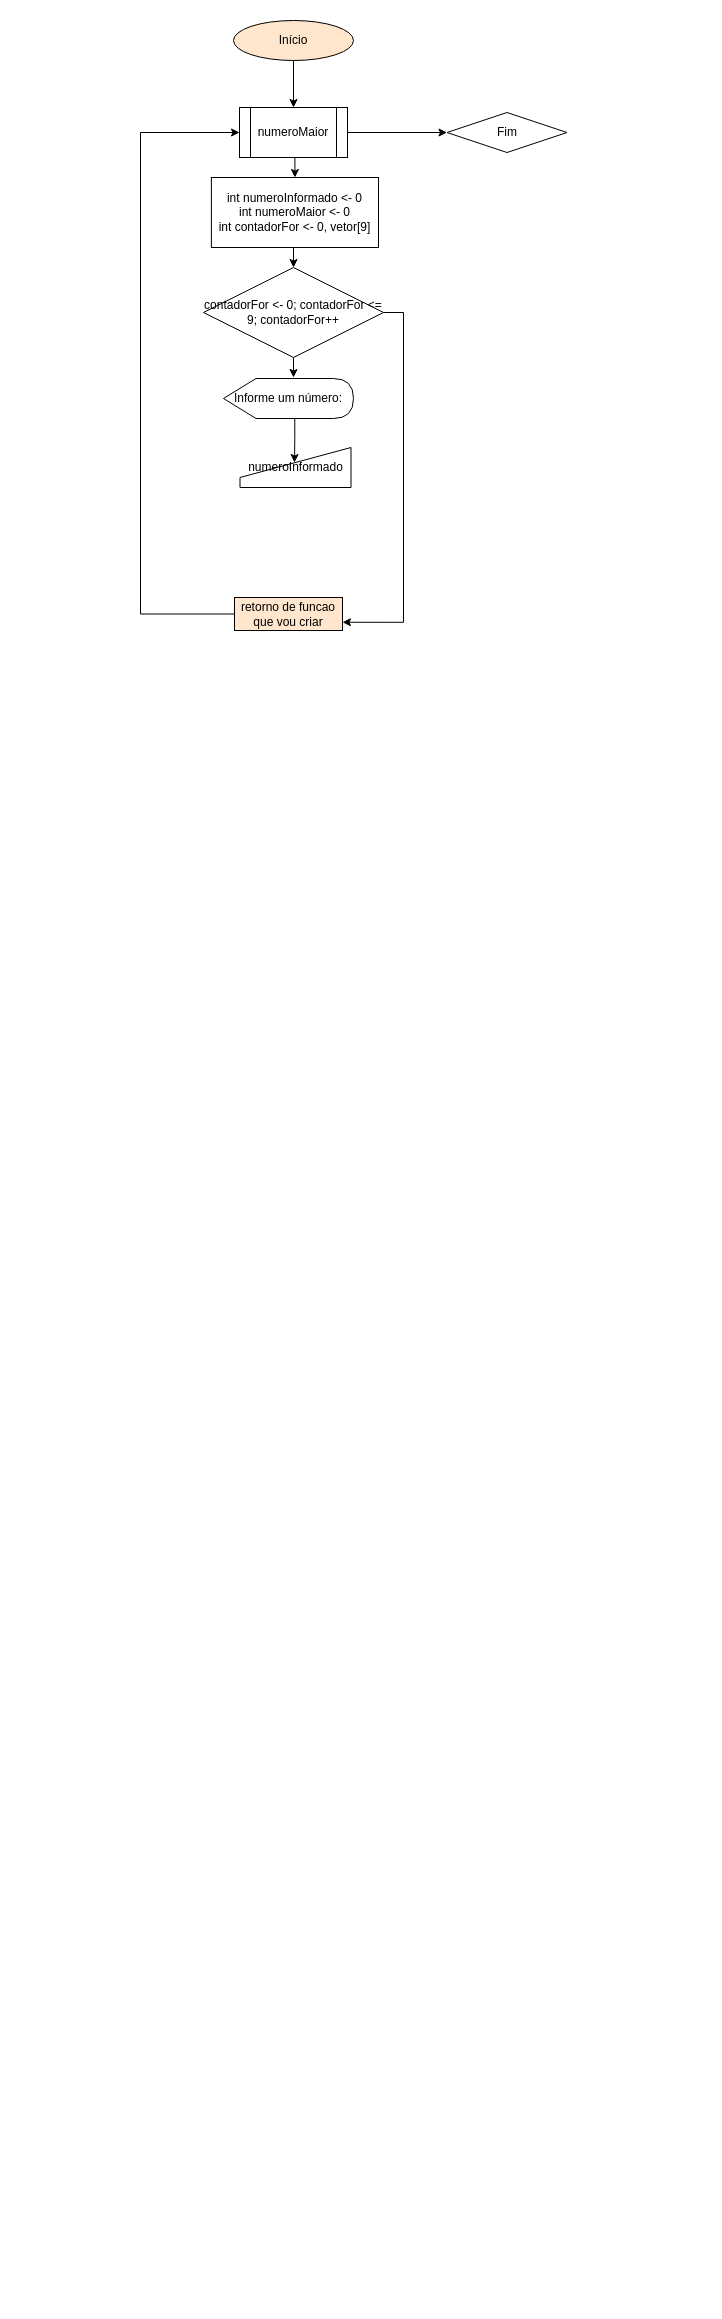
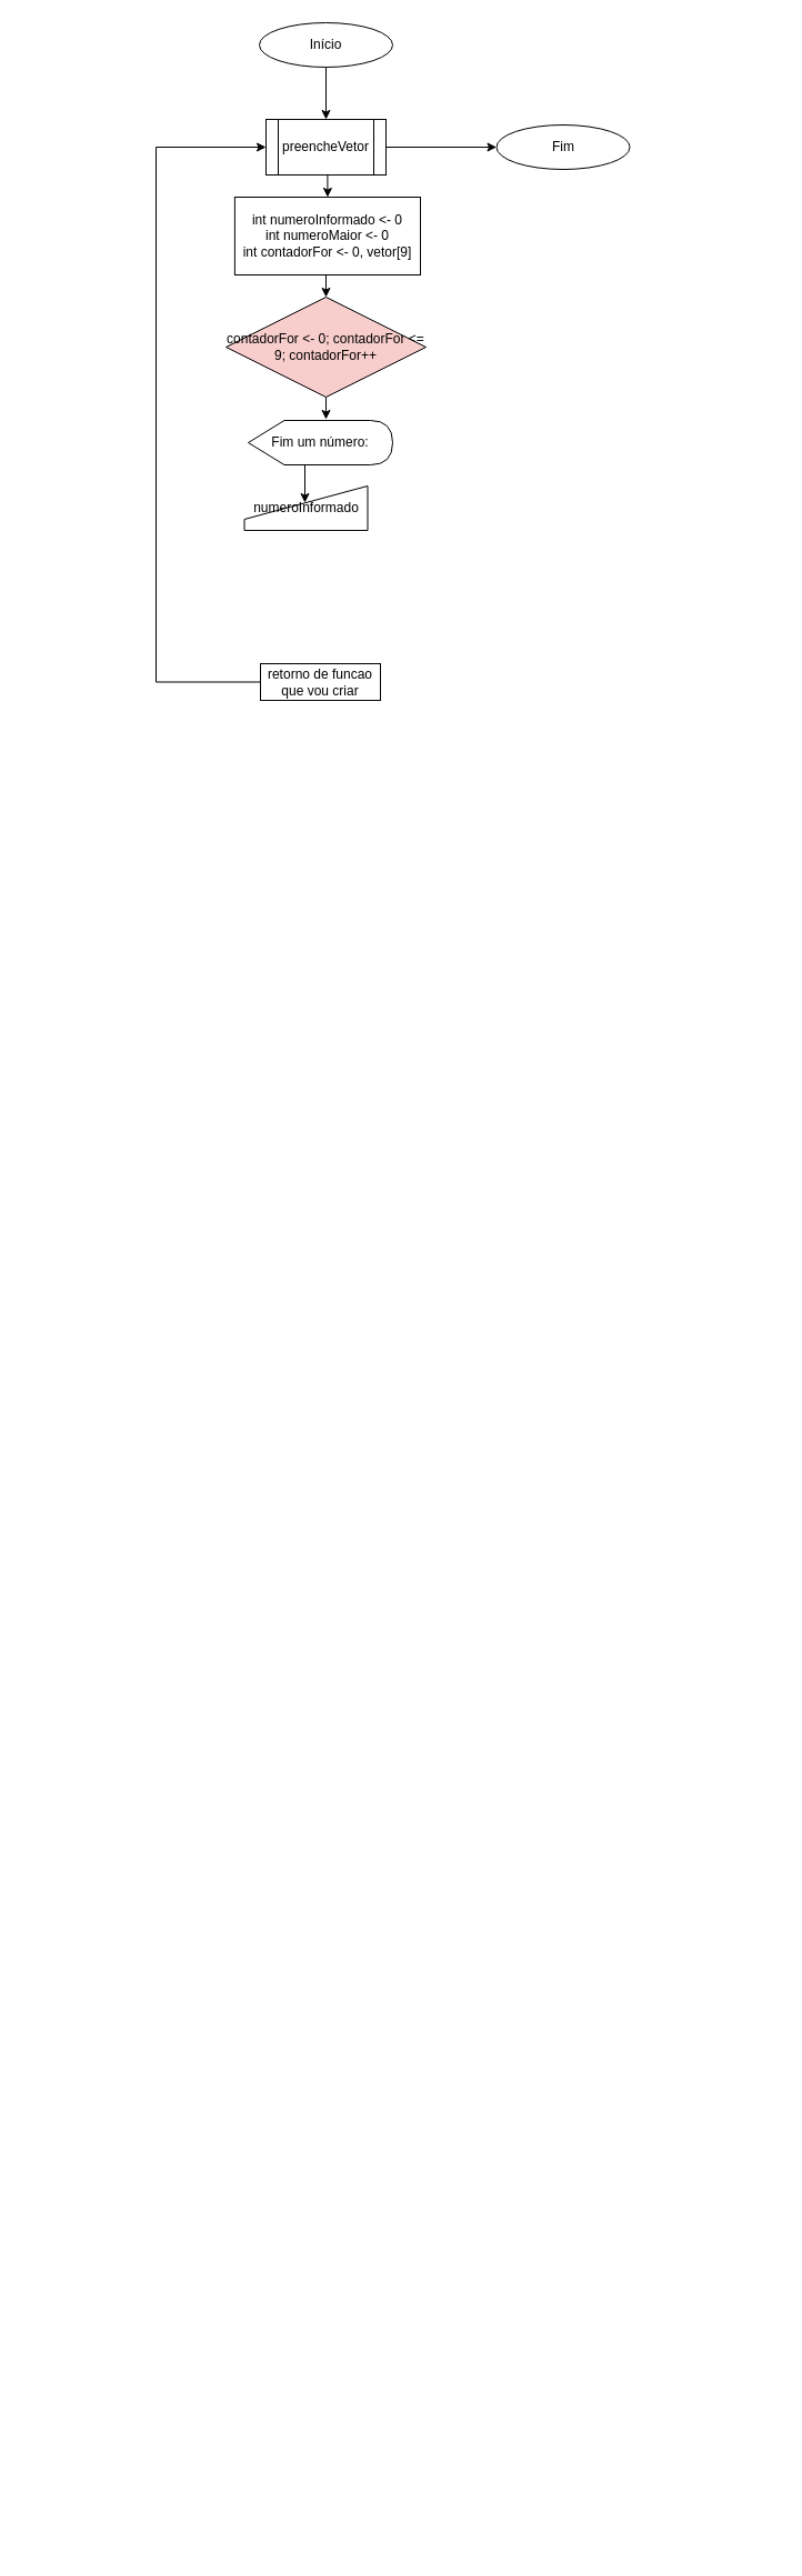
- <mxCell id="10" value="Início" style="ellipse;whiteSpace=wrap;html=1;fillColor=#ffe6cc;" parent="1" vertex="1"><mxGeometry x="233" y="20" width="120" height="40" as="geometry" /></mxCell>
+ <mxCell id="10" value="Início" style="ellipse;whiteSpace=wrap;html=1;" parent="1" vertex="1"><mxGeometry x="233" y="20" width="120" height="40" as="geometry" /></mxCell>
- <mxCell id="13" value="numeroMaior" style="shape=process;whiteSpace=wrap;html=1;backgroundOutline=1;" parent="1" vertex="1"><mxGeometry x="239" y="107" width="108" height="50" as="geometry" /></mxCell>
+ <mxCell id="13" value="preencheVetor" style="shape=process;whiteSpace=wrap;html=1;backgroundOutline=1;" parent="1" vertex="1"><mxGeometry x="239" y="107" width="108" height="50" as="geometry" /></mxCell>
- <mxCell id="21" value="Fim" style="rhombus;whiteSpace=wrap;html=1;" parent="1" vertex="1"><mxGeometry x="446.5" y="112" width="120" height="40" as="geometry" /></mxCell>
+ <mxCell id="21" value="Fim" style="ellipse;whiteSpace=wrap;html=1;" parent="1" vertex="1"><mxGeometry x="446.5" y="112" width="120" height="40" as="geometry" /></mxCell>
- <mxCell id="16" value="contadorFor &amp;lt;- 0; contadorFor &amp;lt;= 9; contadorFor++" style="rhombus;whiteSpace=wrap;html=1;" parent="1" vertex="1"><mxGeometry x="203" y="267" width="180" height="90" as="geometry" /></mxCell>
+ <mxCell id="16" value="contadorFor &amp;lt;- 0; contadorFor &amp;lt;= 9; contadorFor++" style="rhombus;whiteSpace=wrap;html=1;fillColor=#f8cecc;" parent="1" vertex="1"><mxGeometry x="203" y="267" width="180" height="90" as="geometry" /></mxCell>
- <mxCell id="22" value="Informe um número:" style="shape=display;whiteSpace=wrap;html=1;" parent="1" vertex="1"><mxGeometry x="223" y="378" width="130" height="40" as="geometry" /></mxCell>
+ <mxCell id="22" value="Fim um número:" style="shape=display;whiteSpace=wrap;html=1;" parent="1" vertex="1"><mxGeometry x="223" y="378" width="130" height="40" as="geometry" /></mxCell>
- <mxCell id="23" value="numeroInformado" style="shape=manualInput;whiteSpace=wrap;html=1;" parent="1" vertex="1"><mxGeometry x="239.5" y="447" width="111" height="40" as="geometry" /></mxCell>
+ <mxCell id="23" value="numeroInformado" style="shape=manualInput;whiteSpace=wrap;html=1;" parent="1" vertex="1"><mxGeometry x="219.5" y="437" width="111" height="40" as="geometry" /></mxCell>
- <mxCell id="14" style="edgeStyle=orthogonalEdgeStyle;rounded=0;orthogonalLoop=1;jettySize=auto;html=1;exitX=1;exitY=0.5;exitDx=0;exitDy=0;entryX=1;entryY=0.75;entryDx=0;entryDy=0;" parent="1" source="16" target="20" edge="1"><mxGeometry relative="1" as="geometry" /></mxCell>
- <mxCell id="20" value="retorno de funcao que vou criar" style="rounded=0;whiteSpace=wrap;html=1;fillColor=#ffe6cc;" parent="1" vertex="1"><mxGeometry x="234" y="597" width="108" height="33" as="geometry" /></mxCell>
+ <mxCell id="20" value="retorno de funcao que vou criar" style="rounded=0;whiteSpace=wrap;html=1;" parent="1" vertex="1"><mxGeometry x="234" y="597" width="108" height="33" as="geometry" /></mxCell>
